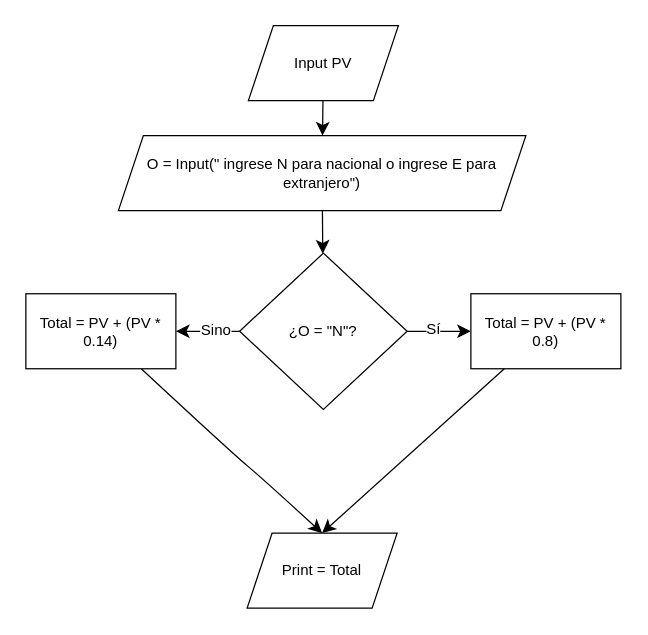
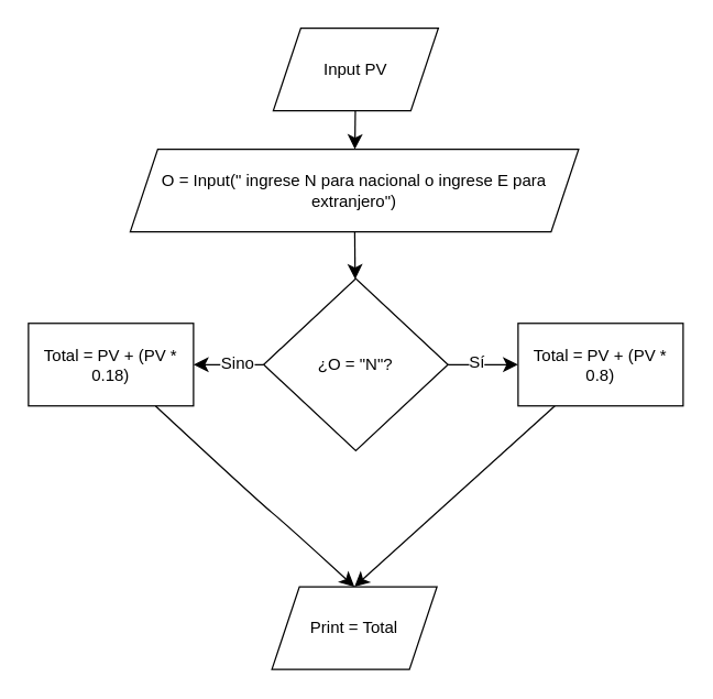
- <mxCell id="14" value="Total = PV + (PV * 0.14)" style="whiteSpace=wrap;html=1;" vertex="1" parent="1"><mxGeometry x="20" y="234.5" width="120" height="60" as="geometry" /></mxCell>
+ <mxCell id="14" value="Total = PV + (PV * 0.18)" style="whiteSpace=wrap;html=1;" vertex="1" parent="1"><mxGeometry x="20" y="234.5" width="120" height="60" as="geometry" /></mxCell>
